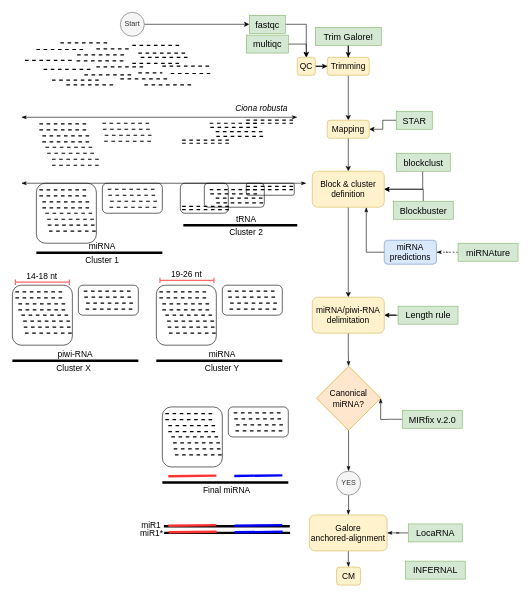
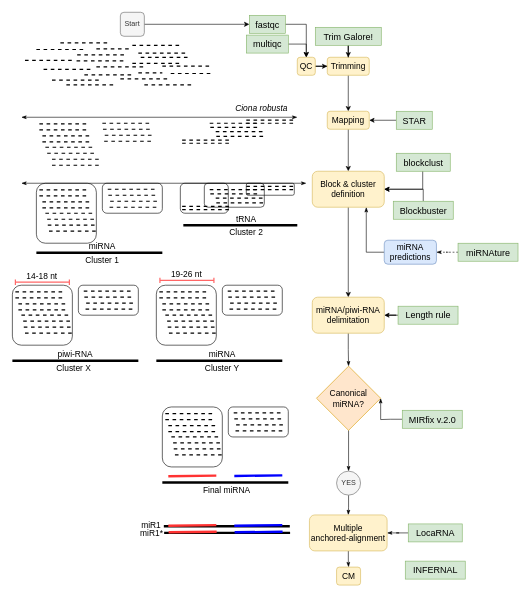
- <mxCell id="45" value="Start" style="ellipse;whiteSpace=wrap;html=1;fillColor=#f5f5f5;fontColor=#333333;strokeColor=#666666;" vertex="1" parent="1"><mxGeometry x="200" y="20" width="40" height="40" as="geometry" /></mxCell>
+ <mxCell id="45" value="Start" style="whiteSpace=wrap;html=1;fillColor=#f5f5f5;fontColor=#333333;strokeColor=#666666;rounded=1;" vertex="1" parent="1"><mxGeometry x="200" y="20" width="40" height="40" as="geometry" /></mxCell>
- <mxCell id="55" value="&lt;font style=&quot;font-size: 14px;&quot;&gt;Mapping&lt;/font&gt;" style="rounded=1;whiteSpace=wrap;html=1;fillColor=#fff2cc;strokeColor=#d6b656;" vertex="1" parent="1"><mxGeometry x="545" y="200" width="70" height="30" as="geometry" /></mxCell>
+ <mxCell id="55" value="&lt;font style=&quot;font-size: 14px;&quot;&gt;Mapping&lt;/font&gt;" style="rounded=1;whiteSpace=wrap;html=1;fillColor=#fff2cc;strokeColor=#d6b656;" vertex="1" parent="1"><mxGeometry x="545" y="185" width="70" height="30" as="geometry" /></mxCell>
- <mxCell id="181" value="Galore &lt;br&gt;anchored-alignment" style="rounded=1;whiteSpace=wrap;html=1;fontSize=14;fillColor=#fff2cc;strokeColor=#d6b656;" vertex="1" parent="1"><mxGeometry x="515.25" y="858" width="129.5" height="60" as="geometry" /></mxCell>
+ <mxCell id="181" value="Multiple &lt;br&gt;anchored-alignment" style="rounded=1;whiteSpace=wrap;html=1;fontSize=14;fillColor=#fff2cc;strokeColor=#d6b656;" vertex="1" parent="1"><mxGeometry x="515.25" y="858" width="129.5" height="60" as="geometry" /></mxCell>
